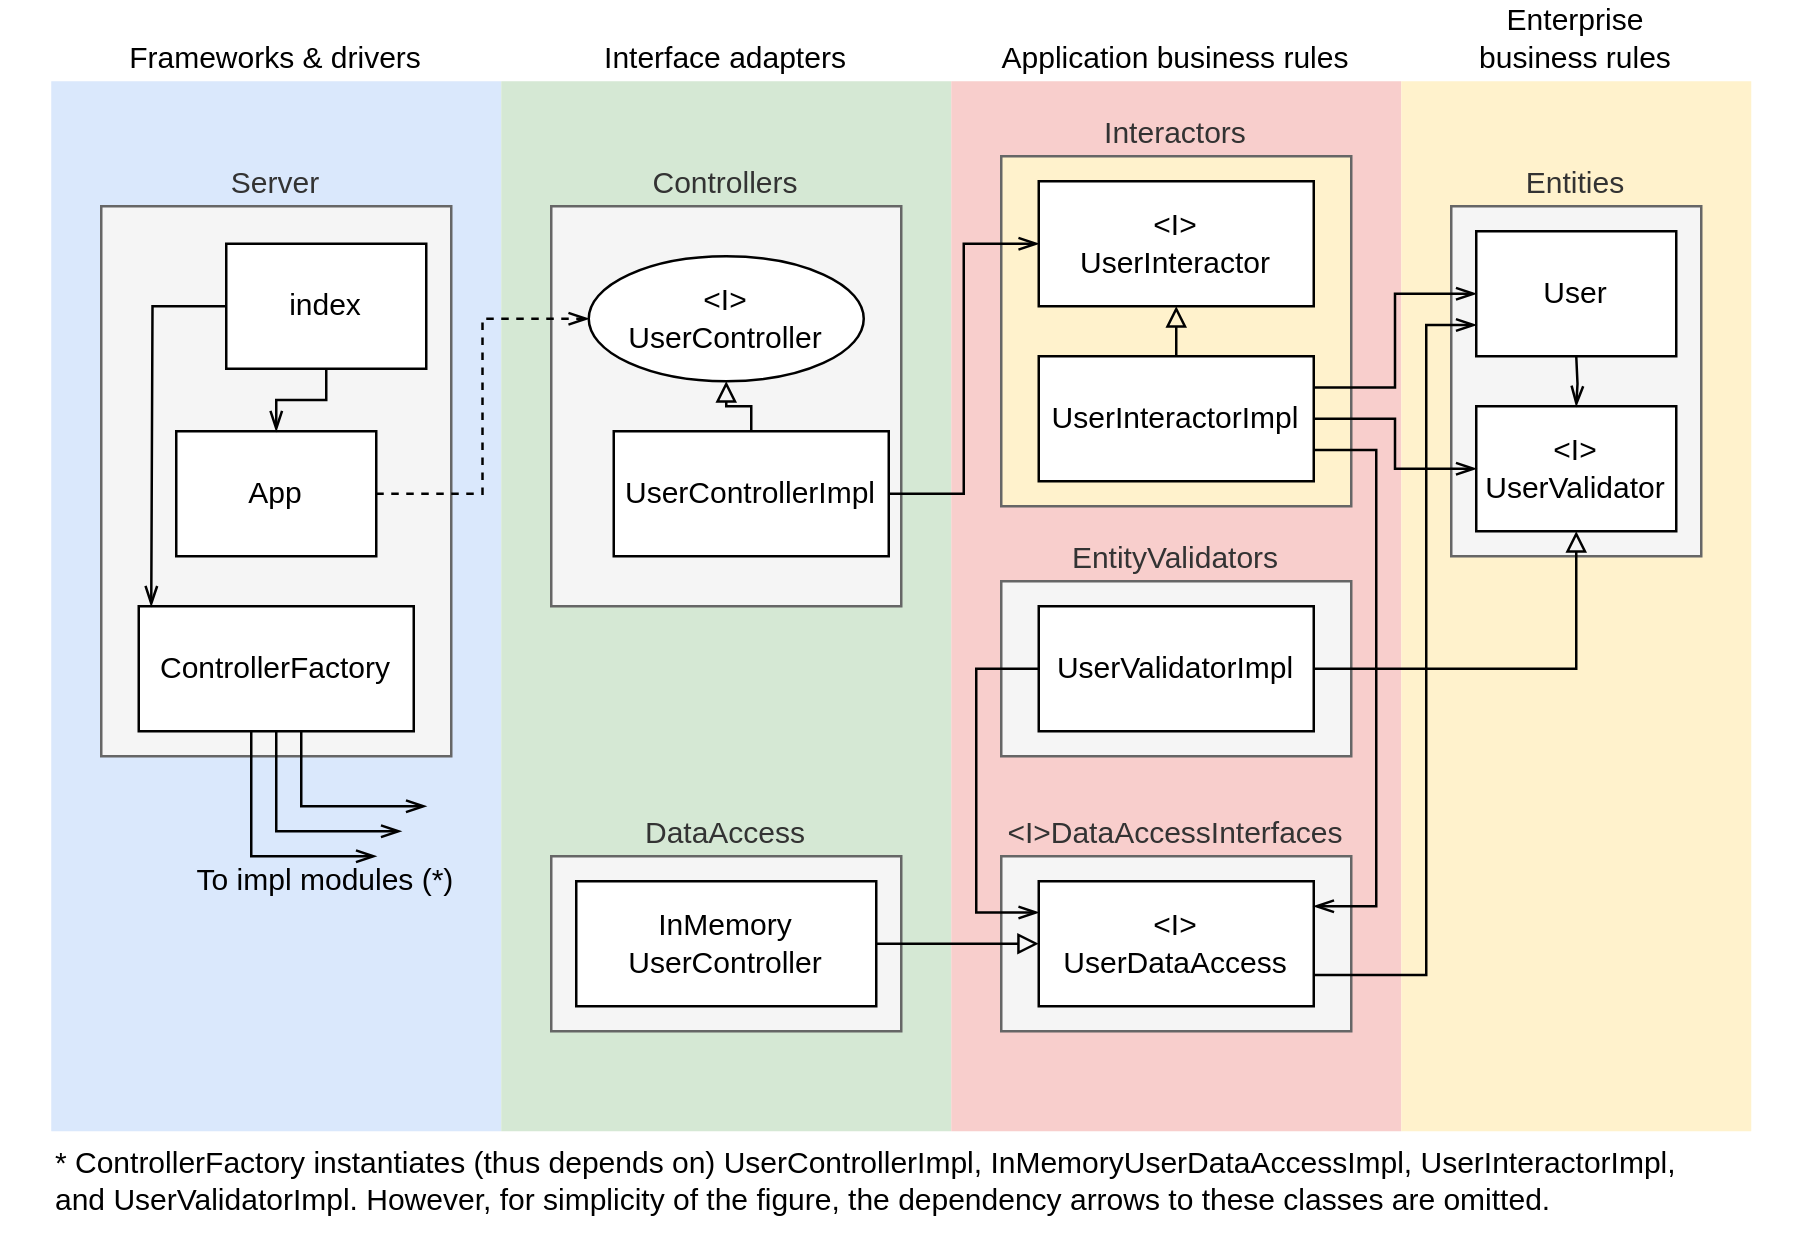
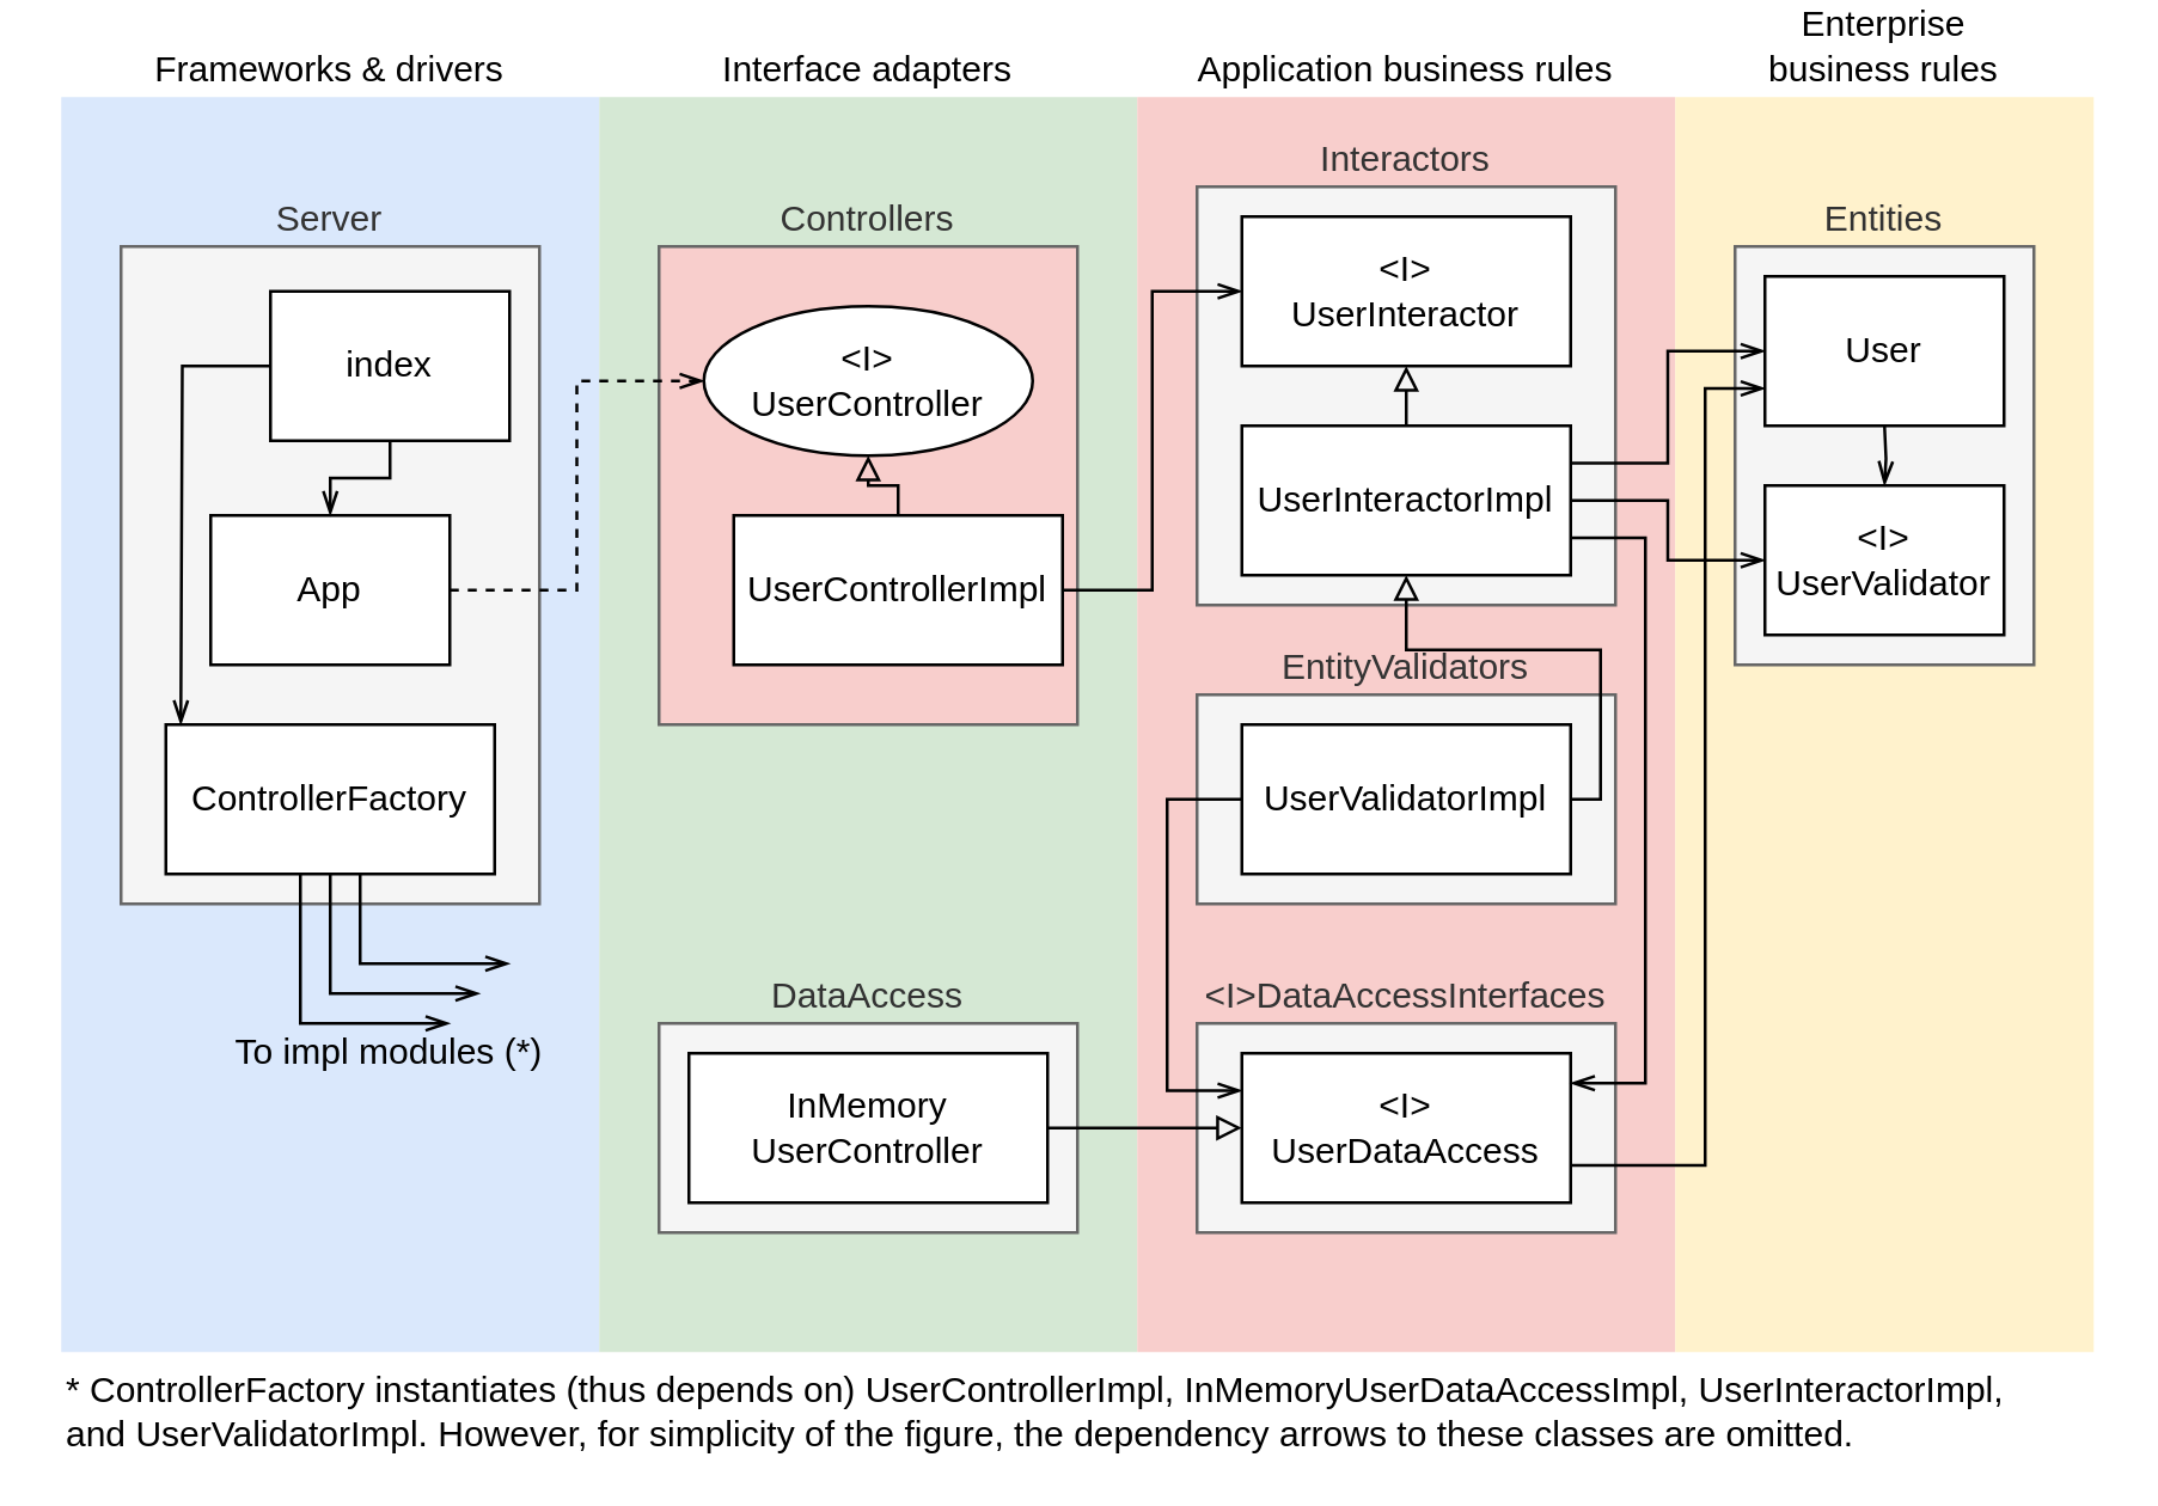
- <mxCell id="11" value="Interactors" style="rounded=0;whiteSpace=wrap;html=1;fillColor=#fff2cc;align=center;labelPosition=center;verticalLabelPosition=top;verticalAlign=bottom;strokeColor=#666666;fontColor=#333333;" parent="1" vertex="1"><mxGeometry x="400" y="50" width="140" height="140" as="geometry" /></mxCell>
+ <mxCell id="11" value="Interactors" style="rounded=0;whiteSpace=wrap;html=1;fillColor=#f5f5f5;align=center;labelPosition=center;verticalLabelPosition=top;verticalAlign=bottom;strokeColor=#666666;fontColor=#333333;" parent="1" vertex="1"><mxGeometry x="400" y="50" width="140" height="140" as="geometry" /></mxCell>
- <mxCell id="7" value="Controllers" style="rounded=0;whiteSpace=wrap;html=1;fillColor=#f5f5f5;align=center;labelPosition=center;verticalLabelPosition=top;verticalAlign=bottom;strokeColor=#666666;fontColor=#333333;" parent="1" vertex="1"><mxGeometry x="220" y="70" width="140" height="160" as="geometry" /></mxCell>
+ <mxCell id="7" value="Controllers" style="rounded=0;whiteSpace=wrap;html=1;fillColor=#f8cecc;align=center;labelPosition=center;verticalLabelPosition=top;verticalAlign=bottom;strokeColor=#666666;fontColor=#333333;" parent="1" vertex="1"><mxGeometry x="220" y="70" width="140" height="160" as="geometry" /></mxCell>
- <mxCell id="26" value="" style="endArrow=block;html=1;entryX=0.5;entryY=1;entryDx=0;entryDy=0;exitX=1;exitY=0.5;exitDx=0;exitDy=0;edgeStyle=orthogonalEdgeStyle;rounded=0;endFill=0;" parent="1" source="18" target="14" edge="1"><mxGeometry width="50" height="50" relative="1" as="geometry"><mxPoint x="535" y="95" as="sourcePoint" /><mxPoint x="580" y="115" as="targetPoint" /></mxGeometry></mxCell>
+ <mxCell id="26" value="" style="endArrow=block;html=1;exitX=1;exitY=0.5;exitDx=0;exitDy=0;edgeStyle=orthogonalEdgeStyle;rounded=0;endFill=0;" parent="1" source="18" target="19" edge="1"><mxGeometry width="50" height="50" relative="1" as="geometry"><mxPoint x="535" y="95" as="sourcePoint" /><mxPoint x="580" y="115" as="targetPoint" /></mxGeometry></mxCell>
